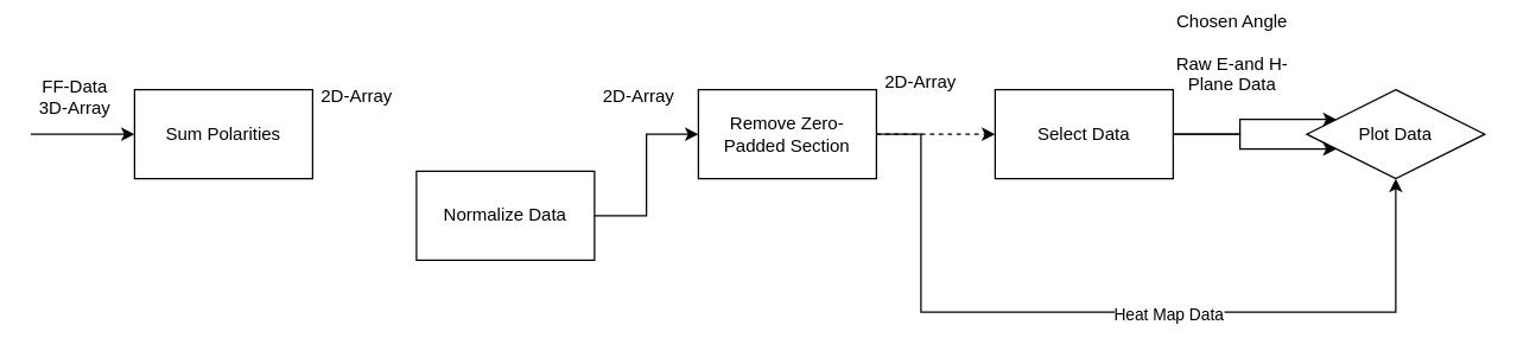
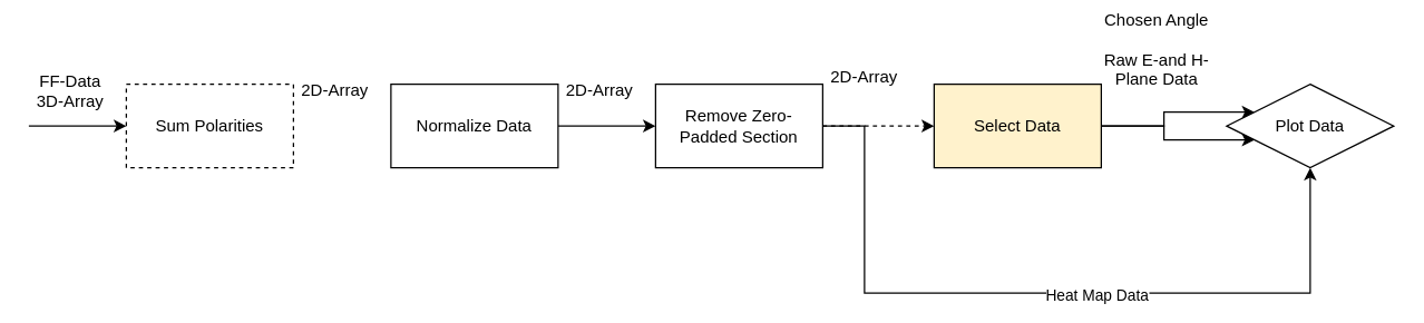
- <mxCell id="17" value="Sum Polarities" style="rounded=0;whiteSpace=wrap;html=1;" vertex="1" parent="1"><mxGeometry x="90" y="60" width="120" height="60" as="geometry" /></mxCell>
+ <mxCell id="17" value="Sum Polarities" style="rounded=0;whiteSpace=wrap;html=1;dashed=1;" vertex="1" parent="1"><mxGeometry x="90" y="60" width="120" height="60" as="geometry" /></mxCell>
- <mxCell id="5" value="Select Data" style="rounded=0;whiteSpace=wrap;html=1;" vertex="1" parent="1"><mxGeometry x="670" y="60" width="120" height="60" as="geometry" /></mxCell>
+ <mxCell id="5" value="Select Data" style="rounded=0;whiteSpace=wrap;html=1;fillColor=#fff2cc;" vertex="1" parent="1"><mxGeometry x="670" y="60" width="120" height="60" as="geometry" /></mxCell>
- <mxCell id="14" value="Normalize Data" style="rounded=0;whiteSpace=wrap;html=1;" vertex="1" parent="1"><mxGeometry x="280" y="115" width="120" height="60" as="geometry" /></mxCell>
+ <mxCell id="14" value="Normalize Data" style="rounded=0;whiteSpace=wrap;html=1;" vertex="1" parent="1"><mxGeometry x="280" y="60" width="120" height="60" as="geometry" /></mxCell>
